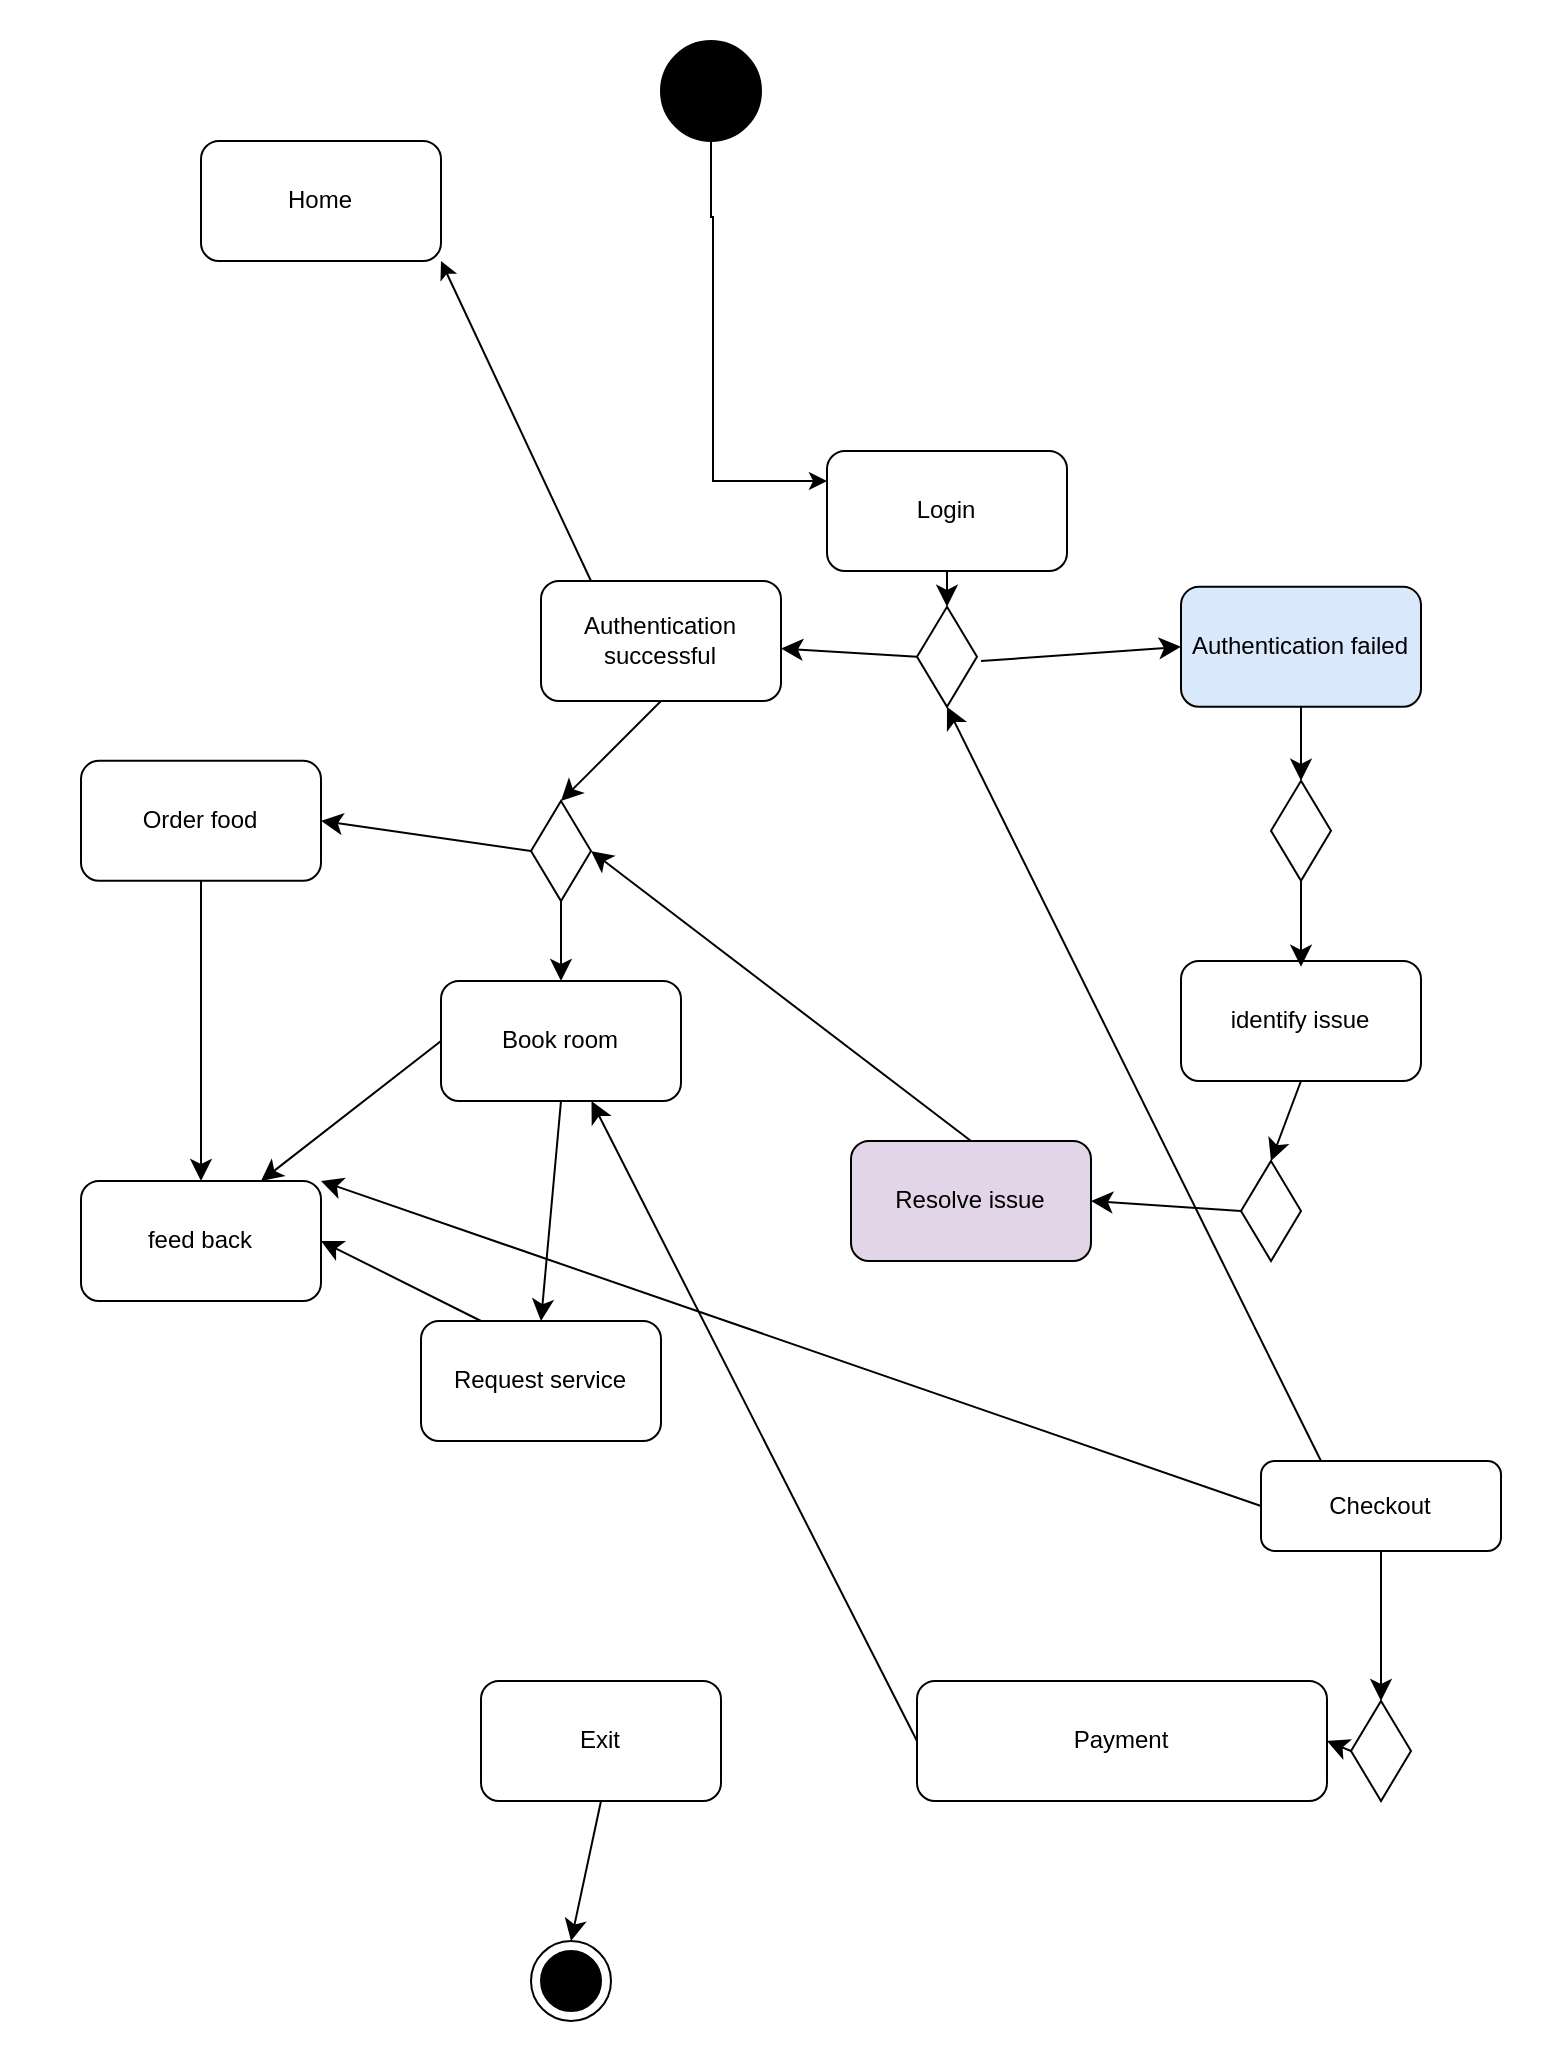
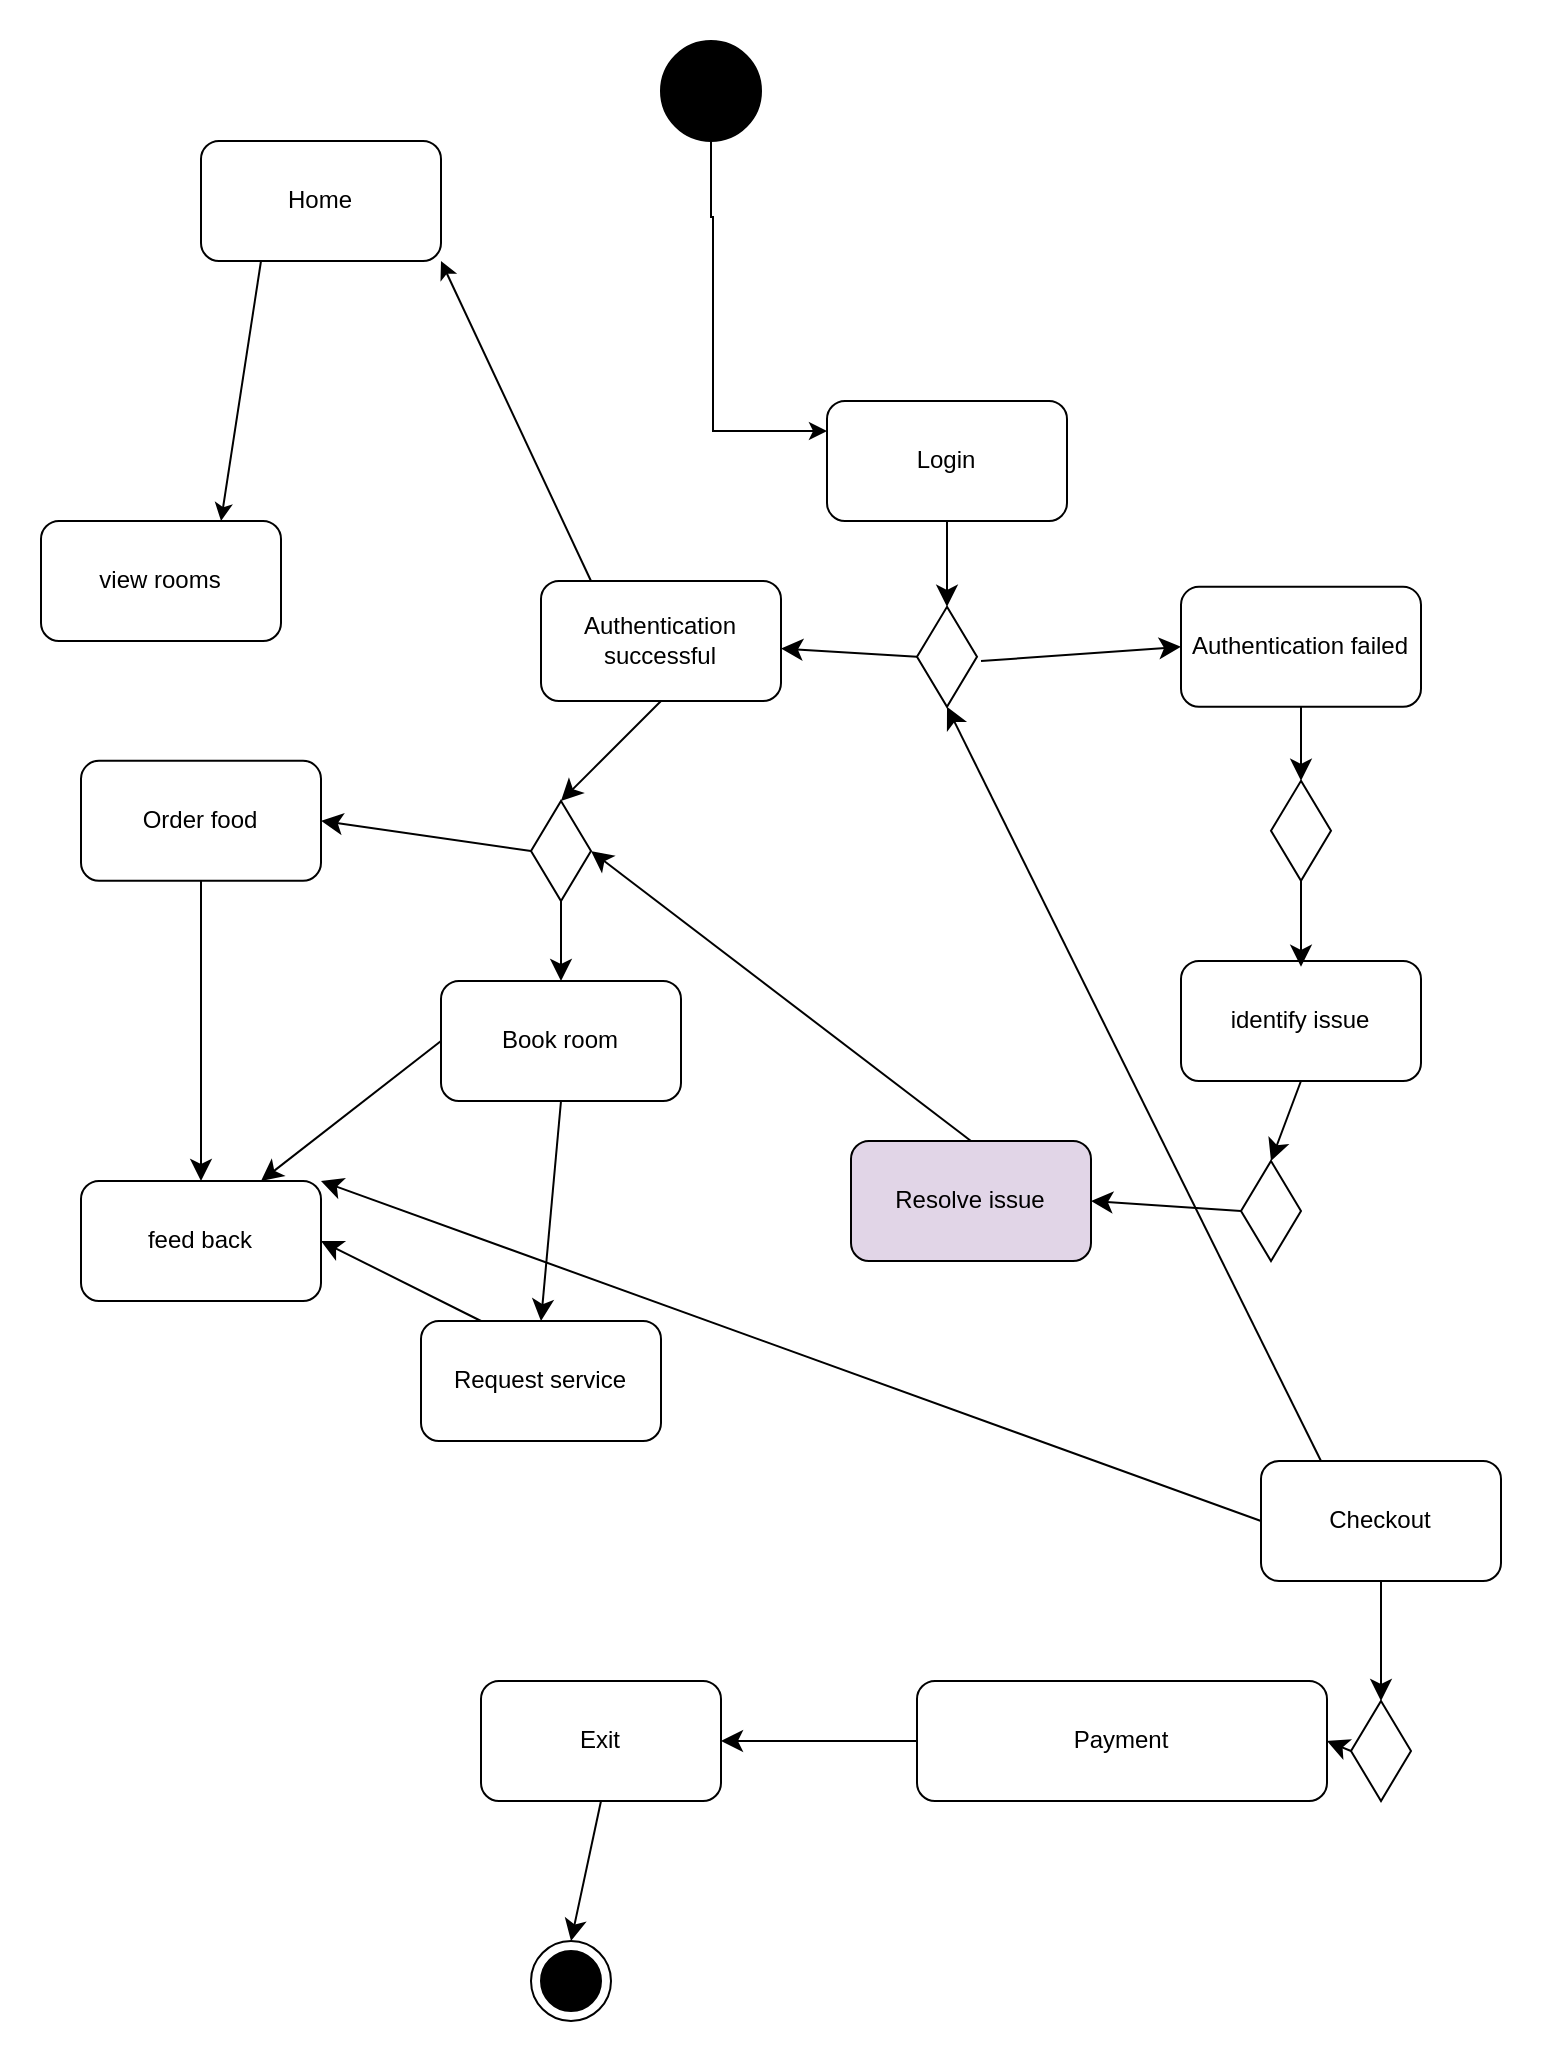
+ <mxCell id="48" value="" style="endArrow=classic;html=1;rounded=0;exitX=0.25;exitY=1;exitDx=0;exitDy=0;entryX=0.75;entryY=0;entryDx=0;entryDy=0;" edge="1" parent="1" source="4" target="11"><mxGeometry width="50" height="50" relative="1" as="geometry"><mxPoint x="390" y="350" as="sourcePoint" /><mxPoint x="440" y="300" as="targetPoint" /></mxGeometry></mxCell>
- <mxCell id="5" value="Login" style="rounded=1;whiteSpace=wrap;html=1;" parent="1" vertex="1"><mxGeometry x="413" y="225" width="120" height="60" as="geometry" /></mxCell>
+ <mxCell id="5" value="Login" style="rounded=1;whiteSpace=wrap;html=1;" parent="1" vertex="1"><mxGeometry x="413" y="200" width="120" height="60" as="geometry" /></mxCell>
+ <mxCell id="11" value="view rooms" style="rounded=1;whiteSpace=wrap;html=1;" parent="1" vertex="1"><mxGeometry x="20" y="260" width="120" height="60" as="geometry" /></mxCell>
- <mxCell id="8" value="Authentication failed" style="rounded=1;whiteSpace=wrap;html=1;fillColor=#dae8fc;" parent="1" vertex="1"><mxGeometry x="590" y="292.91" width="120" height="60" as="geometry" /></mxCell>
+ <mxCell id="8" value="Authentication failed" style="rounded=1;whiteSpace=wrap;html=1;" parent="1" vertex="1"><mxGeometry x="590" y="292.91" width="120" height="60" as="geometry" /></mxCell>
- <mxCell id="29" value="Checkout" style="rounded=1;whiteSpace=wrap;html=1;" parent="1" vertex="1"><mxGeometry x="630" y="730" width="120" height="45" as="geometry" /></mxCell>
+ <mxCell id="29" value="Checkout" style="rounded=1;whiteSpace=wrap;html=1;" parent="1" vertex="1"><mxGeometry x="630" y="730" width="120" height="60" as="geometry" /></mxCell>
- <mxCell id="41" value="" style="endArrow=classic;html=1;rounded=0;fontSize=12;startSize=8;endSize=8;curved=1;exitX=0;exitY=0.5;exitDx=0;exitDy=0;" parent="1" source="37" target="14" edge="1"><mxGeometry width="50" height="50" relative="1" as="geometry"><mxPoint x="460" y="740" as="sourcePoint" /><mxPoint x="510" y="690" as="targetPoint" /></mxGeometry></mxCell>
+ <mxCell id="41" value="" style="endArrow=classic;html=1;rounded=0;fontSize=12;startSize=8;endSize=8;curved=1;exitX=0;exitY=0.5;exitDx=0;exitDy=0;entryX=1;entryY=0.5;entryDx=0;entryDy=0;" parent="1" source="37" target="40" edge="1"><mxGeometry width="50" height="50" relative="1" as="geometry"><mxPoint x="460" y="740" as="sourcePoint" /><mxPoint x="510" y="690" as="targetPoint" /></mxGeometry></mxCell>
